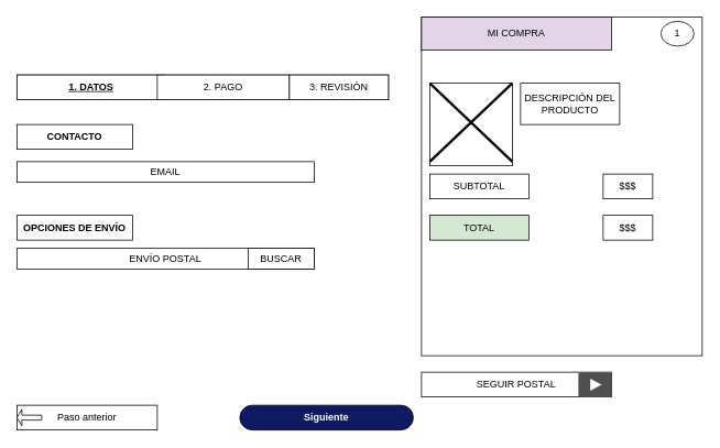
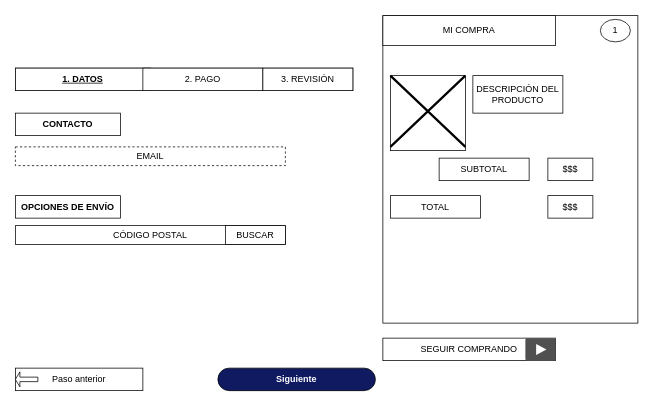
- <mxCell id="4" value="MI COMPRA" style="rounded=0;whiteSpace=wrap;html=1;fillColor=#e1d5e7;" parent="1" vertex="1"><mxGeometry x="510" width="230" height="40" as="geometry" y="20" /></mxCell>
+ <mxCell id="4" value="MI COMPRA" style="rounded=0;whiteSpace=wrap;html=1;" parent="1" vertex="1"><mxGeometry x="510" width="230" height="40" as="geometry" y="20" /></mxCell>
- <mxCell id="17" value="EMAIL" style="rounded=0;whiteSpace=wrap;html=1;" parent="1" vertex="1"><mxGeometry y="195" width="360" height="25" as="geometry" x="20" /></mxCell>
+ <mxCell id="17" value="EMAIL" style="rounded=0;whiteSpace=wrap;html=1;dashed=1;" parent="1" vertex="1"><mxGeometry y="195" width="360" height="25" as="geometry" x="20" /></mxCell>
- <mxCell id="12" value="SUBTOTAL" style="rounded=0;whiteSpace=wrap;html=1;" parent="1" vertex="1"><mxGeometry x="520" y="210" width="120" height="30" as="geometry" /></mxCell>
+ <mxCell id="12" value="SUBTOTAL" style="rounded=0;whiteSpace=wrap;html=1;" parent="1" vertex="1"><mxGeometry x="585" y="210" width="120" height="30" as="geometry" /></mxCell>
- <mxCell id="13" value="TOTAL" style="rounded=0;whiteSpace=wrap;html=1;fillColor=#d5e8d4;" parent="1" vertex="1"><mxGeometry x="520" y="260" width="120" height="30" as="geometry" /></mxCell>
+ <mxCell id="13" value="TOTAL" style="rounded=0;whiteSpace=wrap;html=1;" parent="1" vertex="1"><mxGeometry x="520" y="260" width="120" height="30" as="geometry" /></mxCell>
- <mxCell id="21" value="ENVÍO POSTAL" style="rounded=0;whiteSpace=wrap;html=1;" parent="1" vertex="1"><mxGeometry y="300" width="360" height="25" as="geometry" x="20" /></mxCell>
+ <mxCell id="21" value="CÓDIGO POSTAL" style="rounded=0;whiteSpace=wrap;html=1;" parent="1" vertex="1"><mxGeometry y="300" width="360" height="25" as="geometry" x="20" /></mxCell>
- <mxCell id="18" value="SEGUIR POSTAL" style="rounded=0;whiteSpace=wrap;html=1;" parent="1" vertex="1"><mxGeometry x="510" y="450" width="230" height="30" as="geometry" /></mxCell>
+ <mxCell id="18" value="SEGUIR COMPRANDO" style="rounded=0;whiteSpace=wrap;html=1;" parent="1" vertex="1"><mxGeometry x="510" y="450" width="230" height="30" as="geometry" /></mxCell>
